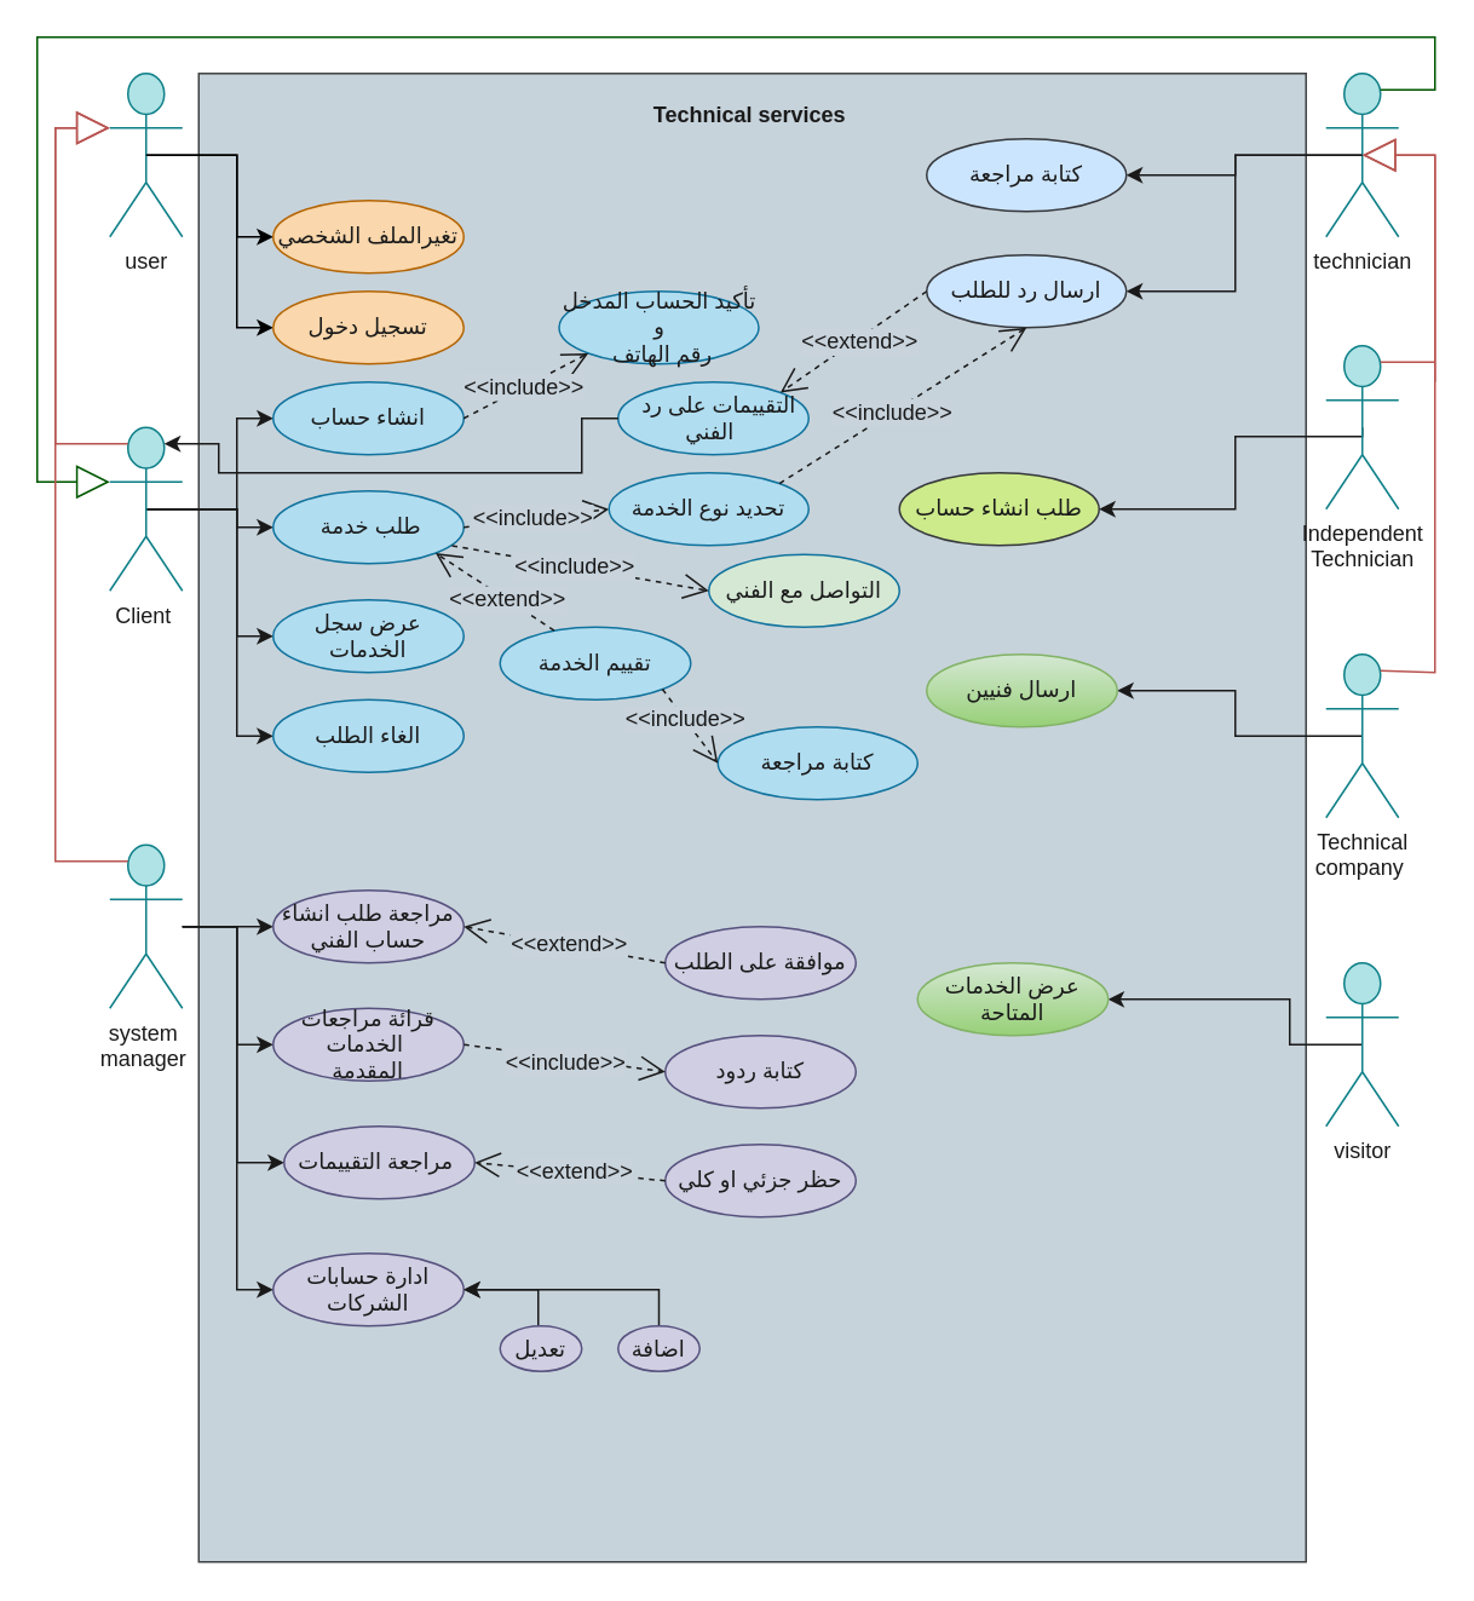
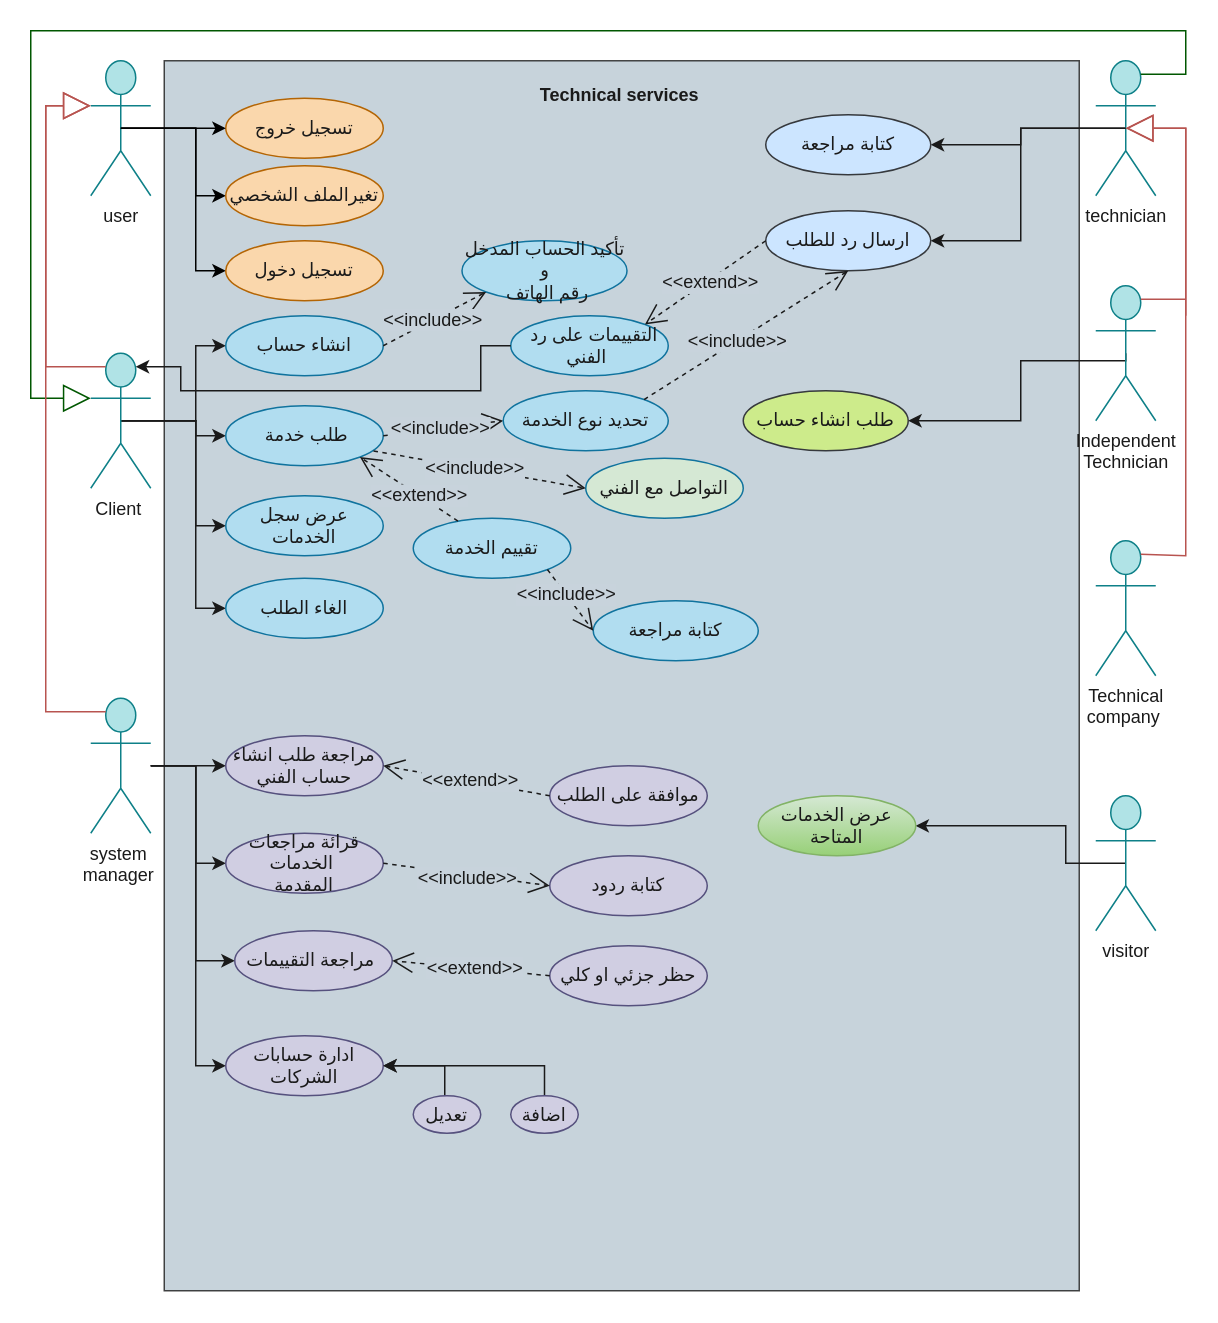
+ <mxCell id="35" style="edgeStyle=orthogonalEdgeStyle;rounded=0;orthogonalLoop=1;jettySize=auto;html=1;fontFamily=Helvetica;fontSize=12;fontColor=default;strokeColor=#000000;entryX=0;entryY=0.5;entryDx=0;entryDy=0;exitX=0.5;exitY=0.5;exitDx=0;exitDy=0;exitPerimeter=0;" parent="1" source="4" target="26" edge="1"><mxGeometry relative="1" as="geometry"><mxPoint x="265" y="84.76" as="targetPoint" /><mxPoint x="60" y="84.76" as="sourcePoint" /><Array as="points" /></mxGeometry></mxCell>
+ <mxCell id="26" value="تسجيل خروج" style="ellipse;whiteSpace=wrap;html=1;fillColor=#fad7ac;strokeColor=#b46504;fontColor=#1A1A1A;" parent="1" vertex="1"><mxGeometry x="150" y="65" width="105" height="40" as="geometry" /></mxCell>
- <mxCell id="40" value="ارسال فنيين" style="ellipse;whiteSpace=wrap;html=1;fillColor=#d5e8d4;strokeColor=#82b366;gradientColor=#97d077;fontColor=#1A1A1A;" parent="1" vertex="1"><mxGeometry x="510" y="360" width="105" height="40" as="geometry" /></mxCell>
- <mxCell id="20" style="edgeStyle=orthogonalEdgeStyle;rounded=0;orthogonalLoop=1;jettySize=auto;html=1;entryX=1;entryY=0.5;entryDx=0;entryDy=0;fontFamily=Helvetica;fontSize=12;fontColor=default;strokeColor=#1A1A1A;exitX=0.5;exitY=0.5;exitDx=0;exitDy=0;exitPerimeter=0;" parent="1" source="21" target="40" edge="1"><mxGeometry relative="1" as="geometry"><mxPoint x="1020" y="640" as="sourcePoint" /><Array as="points"><mxPoint x="680" y="405" /><mxPoint x="680" y="380" /></Array></mxGeometry></mxCell>
